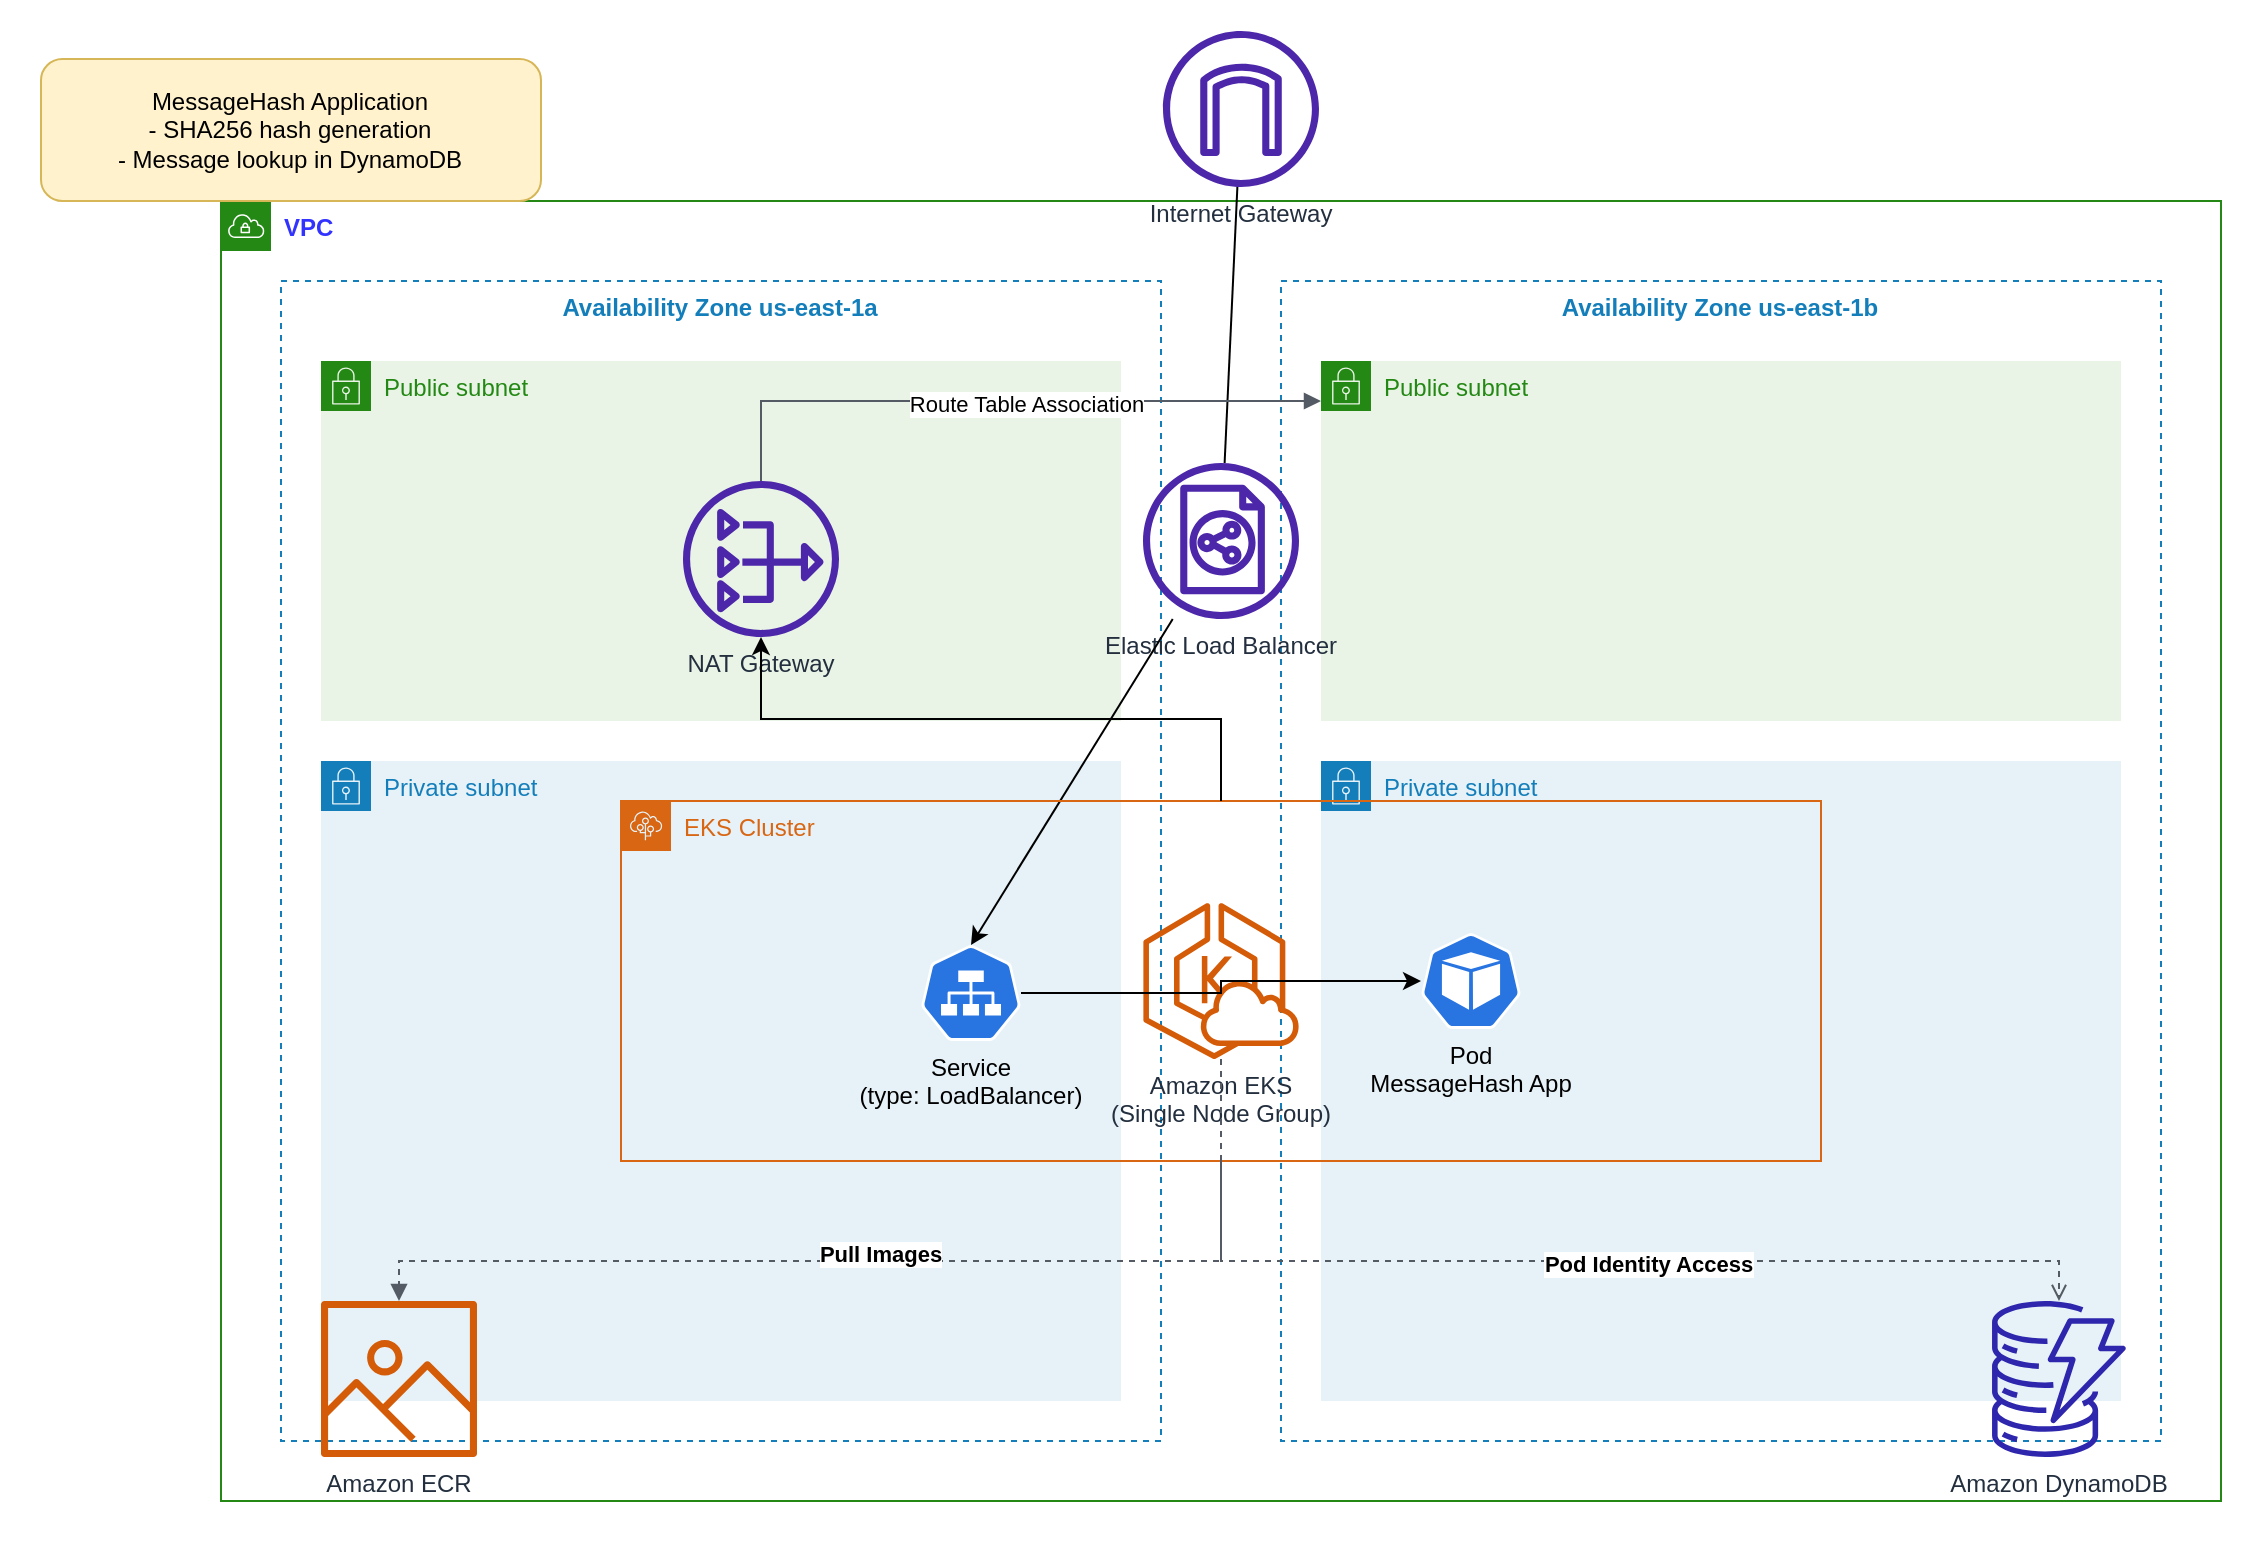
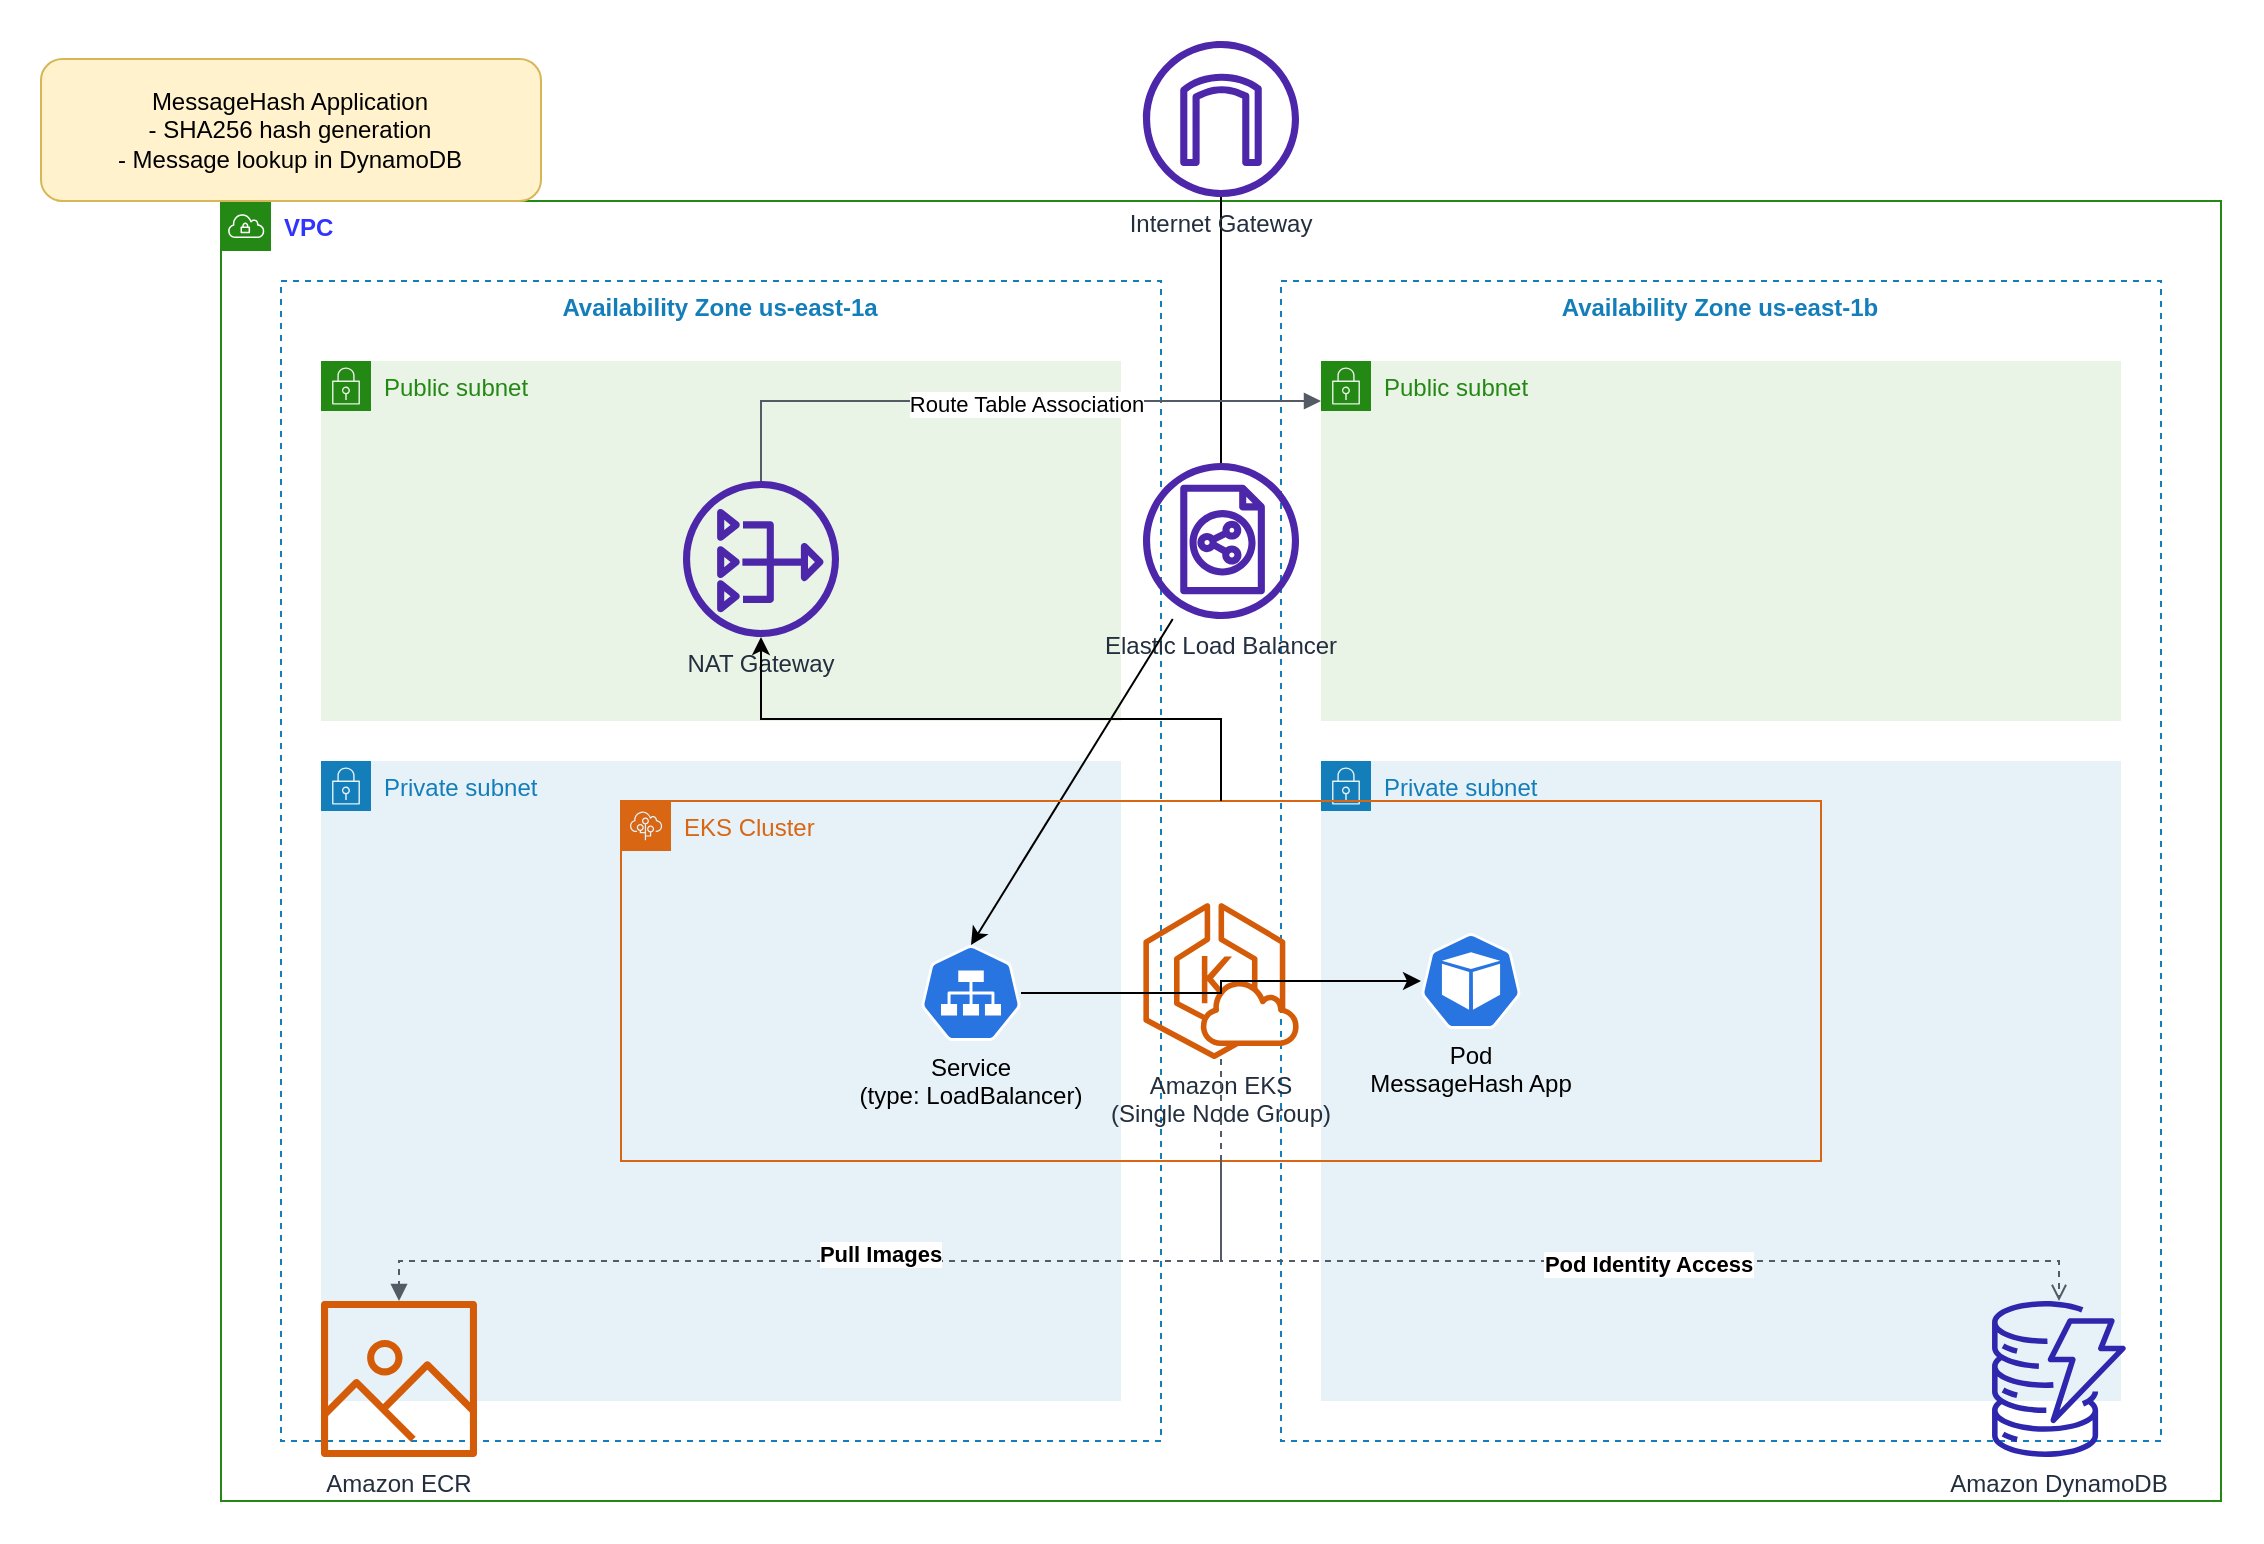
- <mxCell id="14" value="Internet Gateway" style="sketch=0;outlineConnect=0;fontColor=#232F3E;gradientColor=none;fillColor=#4D27AA;strokeColor=none;dashed=0;verticalLabelPosition=bottom;verticalAlign=top;align=center;html=1;fontSize=12;fontStyle=0;aspect=fixed;pointerEvents=1;shape=mxgraph.aws4.internet_gateway;" parent="1" vertex="1"><mxGeometry x="581" y="15" width="78" height="78" as="geometry" /></mxCell>
+ <mxCell id="14" value="Internet Gateway" style="sketch=0;outlineConnect=0;fontColor=#232F3E;gradientColor=none;fillColor=#4D27AA;strokeColor=none;dashed=0;verticalLabelPosition=bottom;verticalAlign=top;align=center;html=1;fontSize=12;fontStyle=0;aspect=fixed;pointerEvents=1;shape=mxgraph.aws4.internet_gateway;" parent="1" vertex="1"><mxGeometry x="571" y="20" width="78" height="78" as="geometry" /></mxCell>
